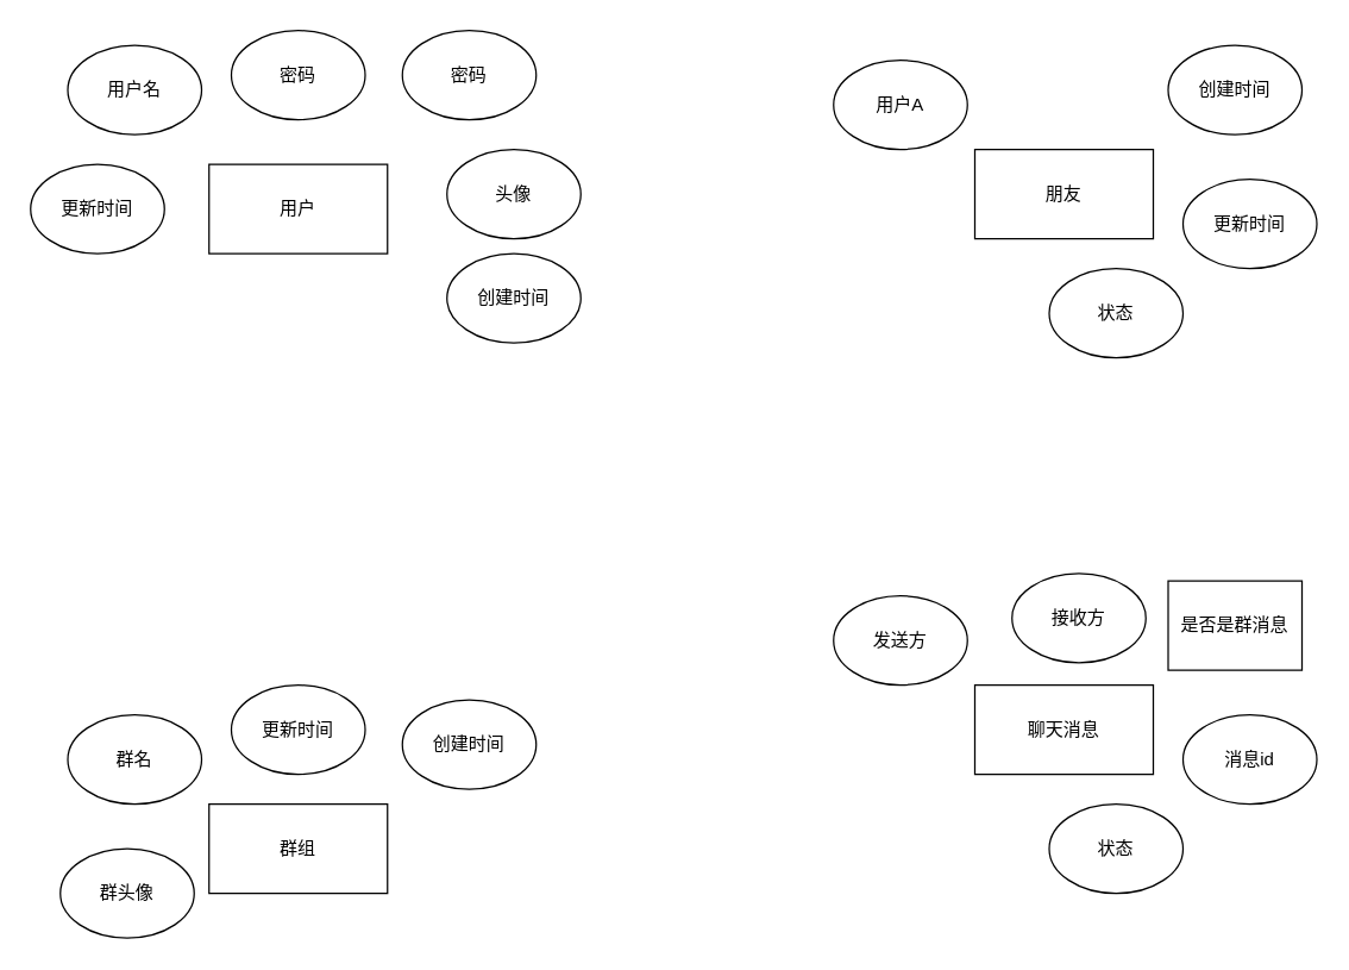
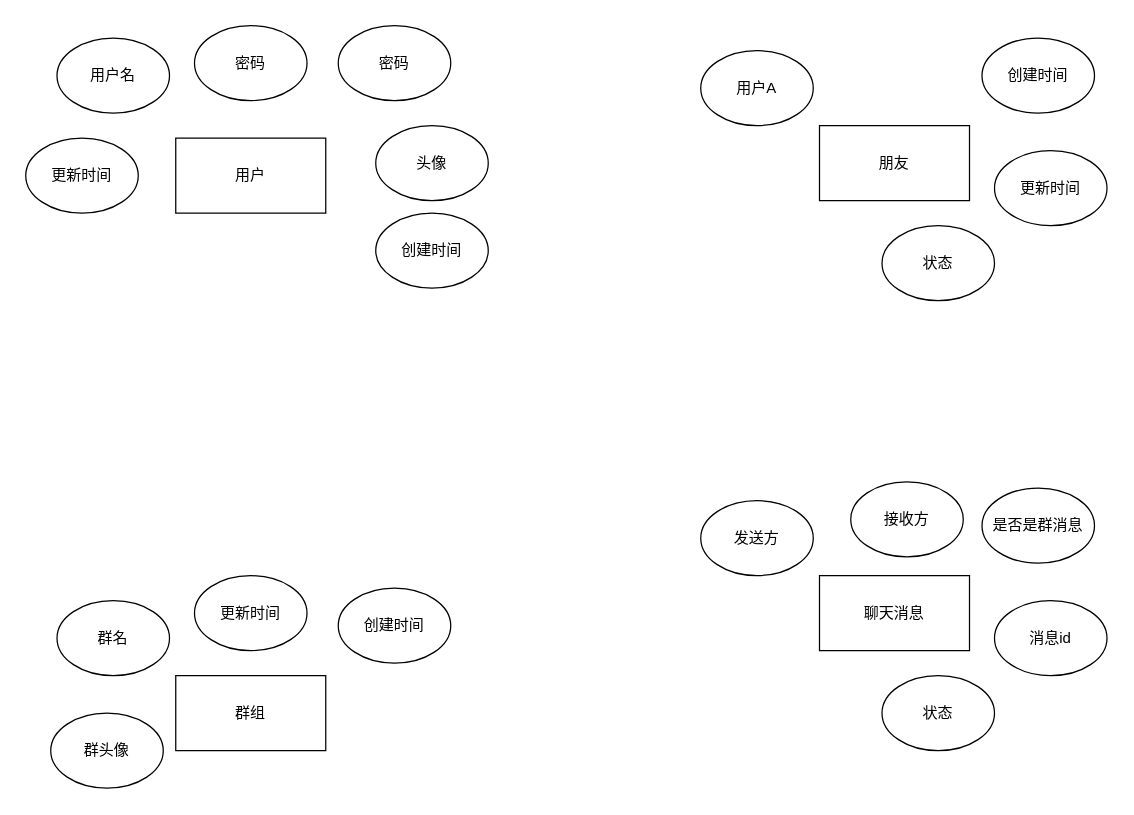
- <mxCell id="22" value="是否是群消息" style="whiteSpace=wrap;html=1;rounded=0;" vertex="1" parent="1"><mxGeometry x="785" y="390" width="90" height="60" as="geometry" /></mxCell>
+ <mxCell id="22" value="是否是群消息" style="ellipse;whiteSpace=wrap;html=1;" vertex="1" parent="1"><mxGeometry x="785" y="390" width="90" height="60" as="geometry" /></mxCell>
